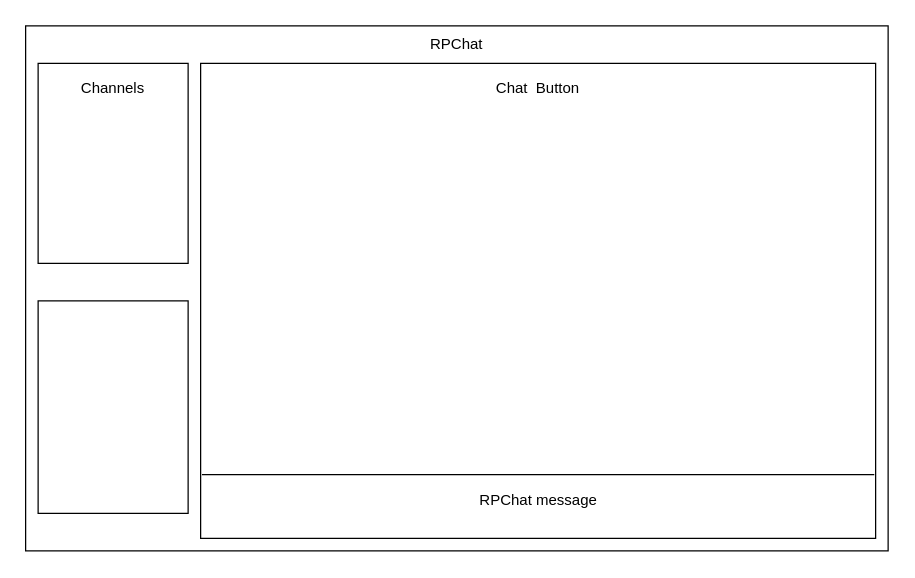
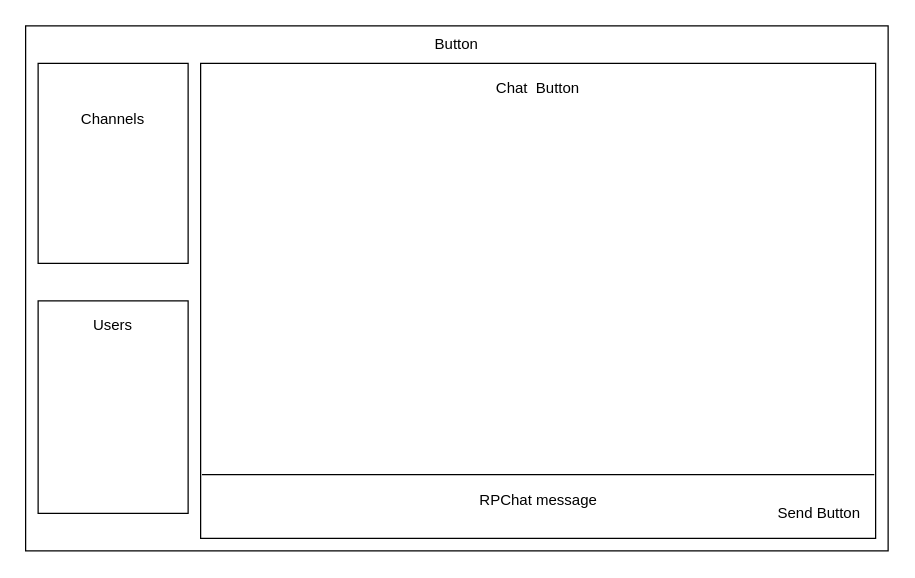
- <mxCell id="12" value="RPChat" style="text;html=1;strokeColor=none;fillColor=none;align=center;verticalAlign=middle;whiteSpace=wrap;rounded=0;" vertex="1" parent="1"><mxGeometry x="335" y="30" width="60" height="10" as="geometry" /></mxCell>
+ <mxCell id="12" value="Button" style="text;html=1;strokeColor=none;fillColor=none;align=center;verticalAlign=middle;whiteSpace=wrap;rounded=0;" vertex="1" parent="1"><mxGeometry x="335" y="30" width="60" height="10" as="geometry" /></mxCell>
- <mxCell id="4" value="Channels" style="text;html=1;strokeColor=none;fillColor=none;align=center;verticalAlign=middle;whiteSpace=wrap;rounded=0;" vertex="1" parent="1"><mxGeometry x="45" y="60" width="90" height="20" as="geometry" /></mxCell>
+ <mxCell id="4" value="Channels" style="text;html=1;strokeColor=none;fillColor=none;align=center;verticalAlign=middle;whiteSpace=wrap;rounded=0;" vertex="1" parent="1"><mxGeometry x="45" y="85" width="90" height="20" as="geometry" /></mxCell>
+ <mxCell id="11" value="Users" style="text;html=1;strokeColor=none;fillColor=none;align=center;verticalAlign=middle;whiteSpace=wrap;rounded=0;" vertex="1" parent="1"><mxGeometry x="70" y="250" width="40" height="20" as="geometry" /></mxCell>
+ <mxCell id="8" value="Send Button" style="text;html=1;strokeColor=none;fillColor=none;align=center;verticalAlign=middle;whiteSpace=wrap;rounded=0;" vertex="1" parent="1"><mxGeometry x="620" y="400" width="70" height="20" as="geometry" /></mxCell>
